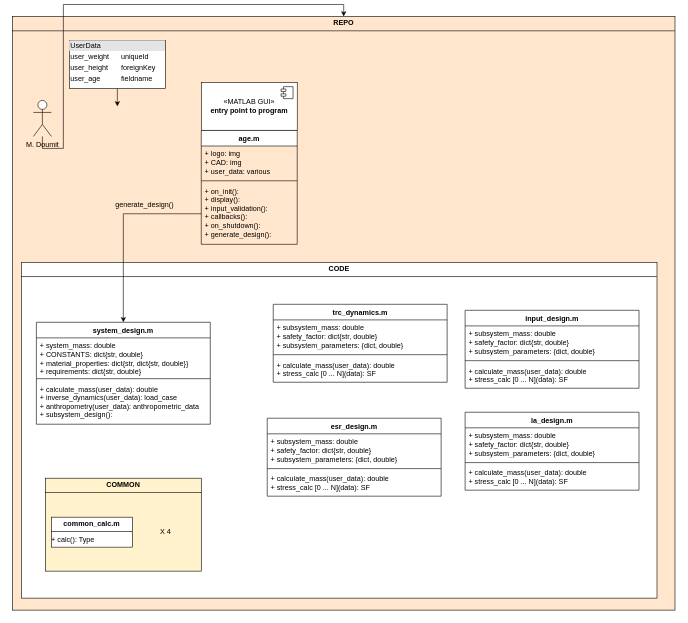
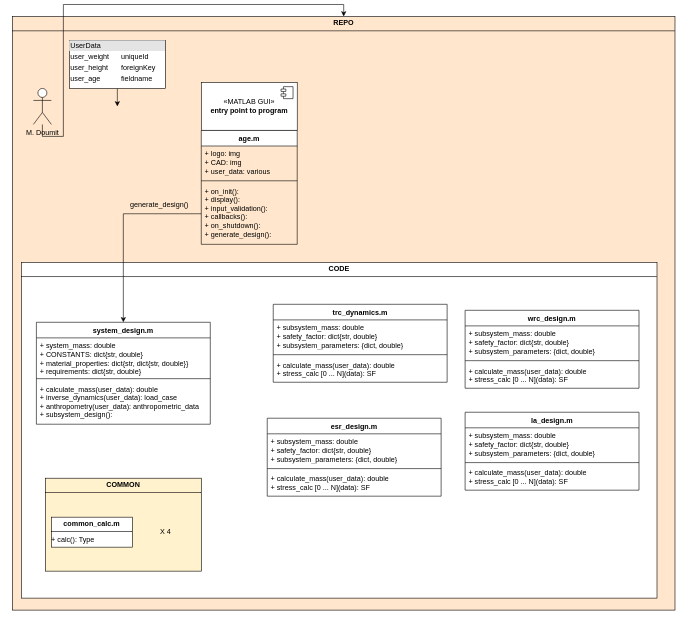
- <mxCell id="5" value="M. Doumit" style="shape=umlActor;verticalLabelPosition=bottom;verticalAlign=top;html=1;" vertex="1" parent="1"><mxGeometry x="55" y="160" width="30" height="60" as="geometry" /></mxCell>
+ <mxCell id="5" value="M. Doumit" style="shape=umlActor;verticalLabelPosition=bottom;verticalAlign=top;html=1;" vertex="1" parent="1"><mxGeometry x="55" y="140" width="30" height="60" as="geometry" /></mxCell>
- <mxCell id="19" value="&lt;div&gt;generate_design()&lt;/div&gt;" style="text;html=1;align=center;verticalAlign=middle;resizable=0;points=[];autosize=1;strokeColor=none;fillColor=none;" vertex="1" parent="1"><mxGeometry x="180" y="320" width="120" height="30" as="geometry" /></mxCell>
+ <mxCell id="19" value="&lt;div&gt;generate_design()&lt;/div&gt;" style="text;html=1;align=center;verticalAlign=middle;resizable=0;points=[];autosize=1;strokeColor=none;fillColor=none;" vertex="1" parent="1"><mxGeometry x="205" y="320" width="120" height="30" as="geometry" /></mxCell>
- <mxCell id="32" value="input_design.m" style="swimlane;fontStyle=1;align=center;verticalAlign=top;childLayout=stackLayout;horizontal=1;startSize=26;horizontalStack=0;resizeParent=1;resizeParentMax=0;resizeLast=0;collapsible=1;marginBottom=0;whiteSpace=wrap;html=1;" vertex="1" parent="1"><mxGeometry x="775" y="510" width="290" height="130" as="geometry" /></mxCell>
+ <mxCell id="32" value="wrc_design.m" style="swimlane;fontStyle=1;align=center;verticalAlign=top;childLayout=stackLayout;horizontal=1;startSize=26;horizontalStack=0;resizeParent=1;resizeParentMax=0;resizeLast=0;collapsible=1;marginBottom=0;whiteSpace=wrap;html=1;" vertex="1" parent="1"><mxGeometry x="775" y="510" width="290" height="130" as="geometry" /></mxCell>
